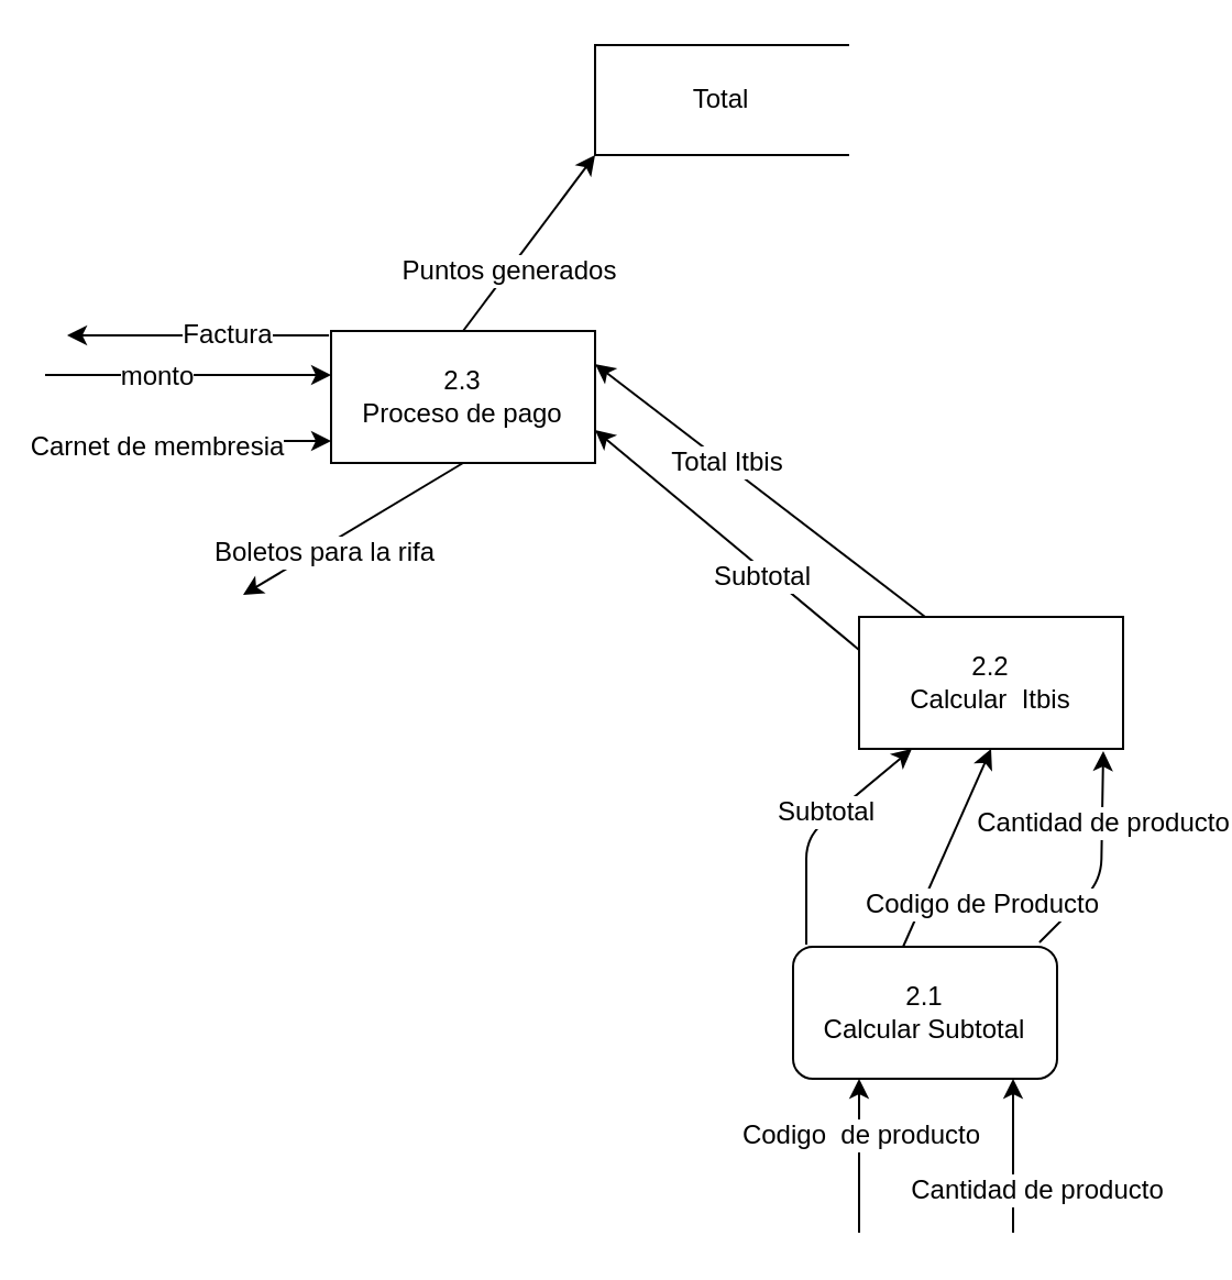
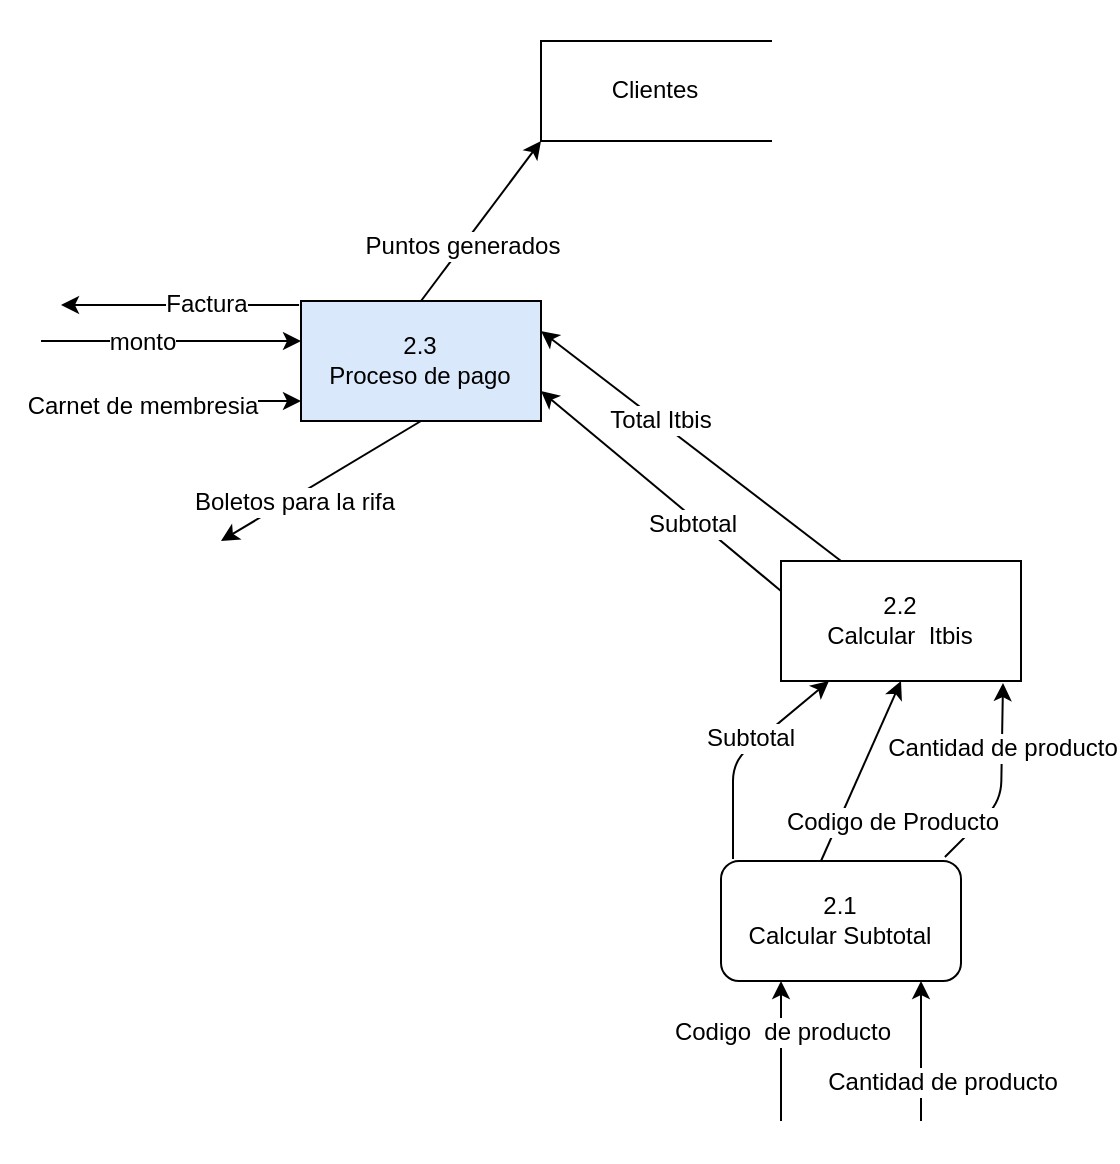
- <mxCell id="29" value="Total" style="shape=partialRectangle;whiteSpace=wrap;html=1;bottom=1;right=1;left=1;top=0;fillColor=none;routingCenterX=-0.5;direction=south;" parent="1" vertex="1"><mxGeometry x="270" y="20" width="115" height="50" as="geometry" /></mxCell>
+ <mxCell id="29" value="Clientes" style="shape=partialRectangle;whiteSpace=wrap;html=1;bottom=1;right=1;left=1;top=0;fillColor=none;routingCenterX=-0.5;direction=south;" parent="1" vertex="1"><mxGeometry x="270" y="20" width="115" height="50" as="geometry" /></mxCell>
- <mxCell id="6" value="2.3&lt;br&gt;Proceso de pago" style="rounded=0;whiteSpace=wrap;html=1;" parent="1" vertex="1"><mxGeometry x="150" y="150" width="120" height="60" as="geometry" /></mxCell>
+ <mxCell id="6" value="2.3&lt;br&gt;Proceso de pago" style="rounded=0;whiteSpace=wrap;html=1;fillColor=#dae8fc;" parent="1" vertex="1"><mxGeometry x="150" y="150" width="120" height="60" as="geometry" /></mxCell>
